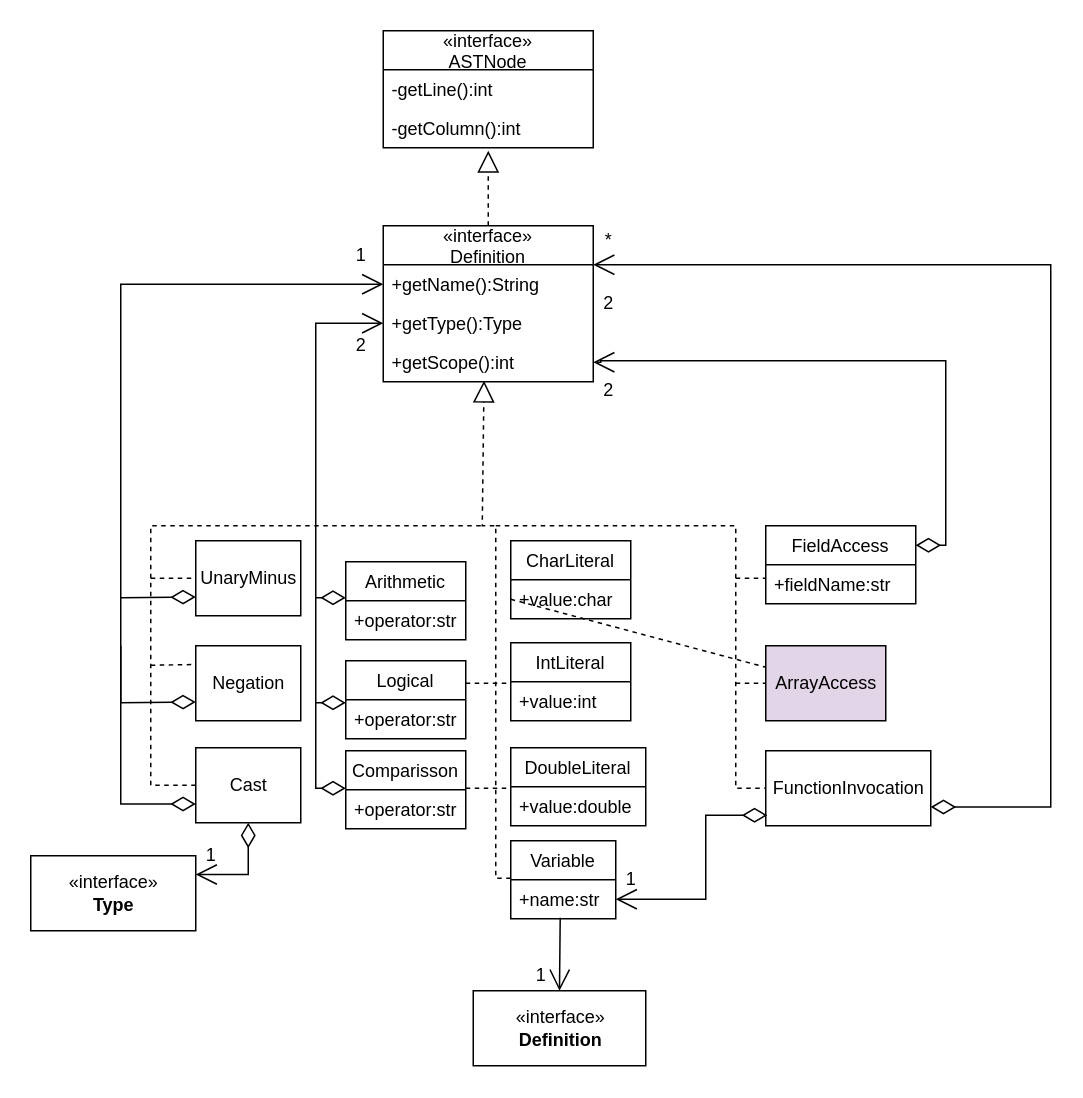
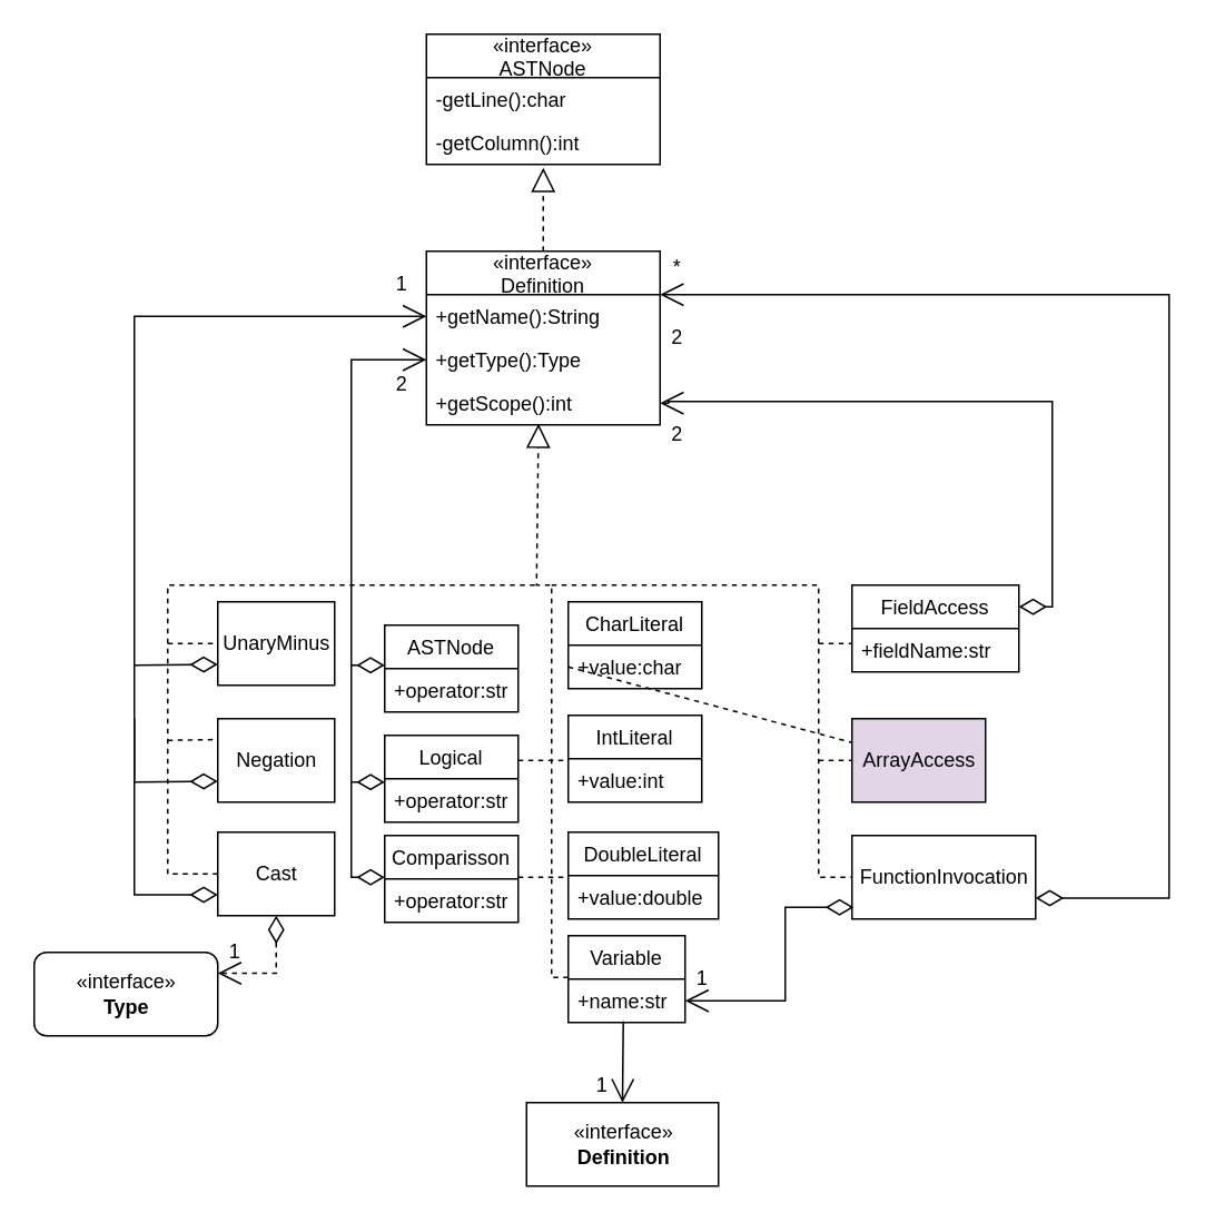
- <mxCell id="32" value="-getLine():int" style="text;strokeColor=none;fillColor=none;align=left;verticalAlign=top;spacingLeft=4;spacingRight=4;overflow=hidden;rotatable=0;points=[[0,0.5],[1,0.5]];portConstraint=eastwest;" vertex="1" parent="31"><mxGeometry y="26" width="140" height="26" as="geometry" /></mxCell>
+ <mxCell id="32" value="-getLine():char" style="text;strokeColor=none;fillColor=none;align=left;verticalAlign=top;spacingLeft=4;spacingRight=4;overflow=hidden;rotatable=0;points=[[0,0.5],[1,0.5]];portConstraint=eastwest;" vertex="1" parent="31"><mxGeometry y="26" width="140" height="26" as="geometry" /></mxCell>
- <mxCell id="38" value="Arithmetic" style="swimlane;fontStyle=0;childLayout=stackLayout;horizontal=1;startSize=26;fillColor=none;horizontalStack=0;resizeParent=1;resizeParentMax=0;resizeLast=0;collapsible=1;marginBottom=0;" vertex="1" parent="1"><mxGeometry x="230" y="374" width="80" height="52" as="geometry" /></mxCell>
+ <mxCell id="38" value="ASTNode" style="swimlane;fontStyle=0;childLayout=stackLayout;horizontal=1;startSize=26;fillColor=none;horizontalStack=0;resizeParent=1;resizeParentMax=0;resizeLast=0;collapsible=1;marginBottom=0;" vertex="1" parent="1"><mxGeometry x="230" y="374" width="80" height="52" as="geometry" /></mxCell>
- <mxCell id="30" value="" style="endArrow=open;html=1;endSize=12;startArrow=diamondThin;startSize=14;startFill=0;edgeStyle=orthogonalEdgeStyle;align=left;verticalAlign=bottom;rounded=0;exitX=0.5;exitY=1;exitDx=0;exitDy=0;entryX=1;entryY=0.25;entryDx=0;entryDy=0;" edge="1" parent="1" source="6" target="2"><mxGeometry x="-1" y="-15" relative="1" as="geometry"><mxPoint x="140" y="467.5" as="sourcePoint" /><mxPoint x="0" y="70" as="targetPoint" /><Array as="points"><mxPoint x="165" y="583" /></Array><mxPoint as="offset" /></mxGeometry></mxCell>
+ <mxCell id="30" value="" style="endArrow=open;html=1;endSize=12;startArrow=diamondThin;startSize=14;startFill=0;edgeStyle=orthogonalEdgeStyle;align=left;verticalAlign=bottom;rounded=0;exitX=0.5;exitY=1;exitDx=0;exitDy=0;entryX=1;entryY=0.25;entryDx=0;entryDy=0;dashed=1;" edge="1" parent="1" source="6" target="2"><mxGeometry x="-1" y="-15" relative="1" as="geometry"><mxPoint x="140" y="467.5" as="sourcePoint" /><mxPoint x="0" y="70" as="targetPoint" /><Array as="points"><mxPoint x="165" y="583" /></Array><mxPoint as="offset" /></mxGeometry></mxCell>
- <mxCell id="2" value="«interface»&lt;br&gt;&lt;b&gt;Type&lt;/b&gt;" style="html=1;" vertex="1" parent="1"><mxGeometry x="20" y="570" width="110" height="50" as="geometry" /></mxCell>
+ <mxCell id="2" value="«interface»&lt;br&gt;&lt;b&gt;Type&lt;/b&gt;" style="html=1;rounded=1;" vertex="1" parent="1"><mxGeometry x="20" y="570" width="110" height="50" as="geometry" /></mxCell>
